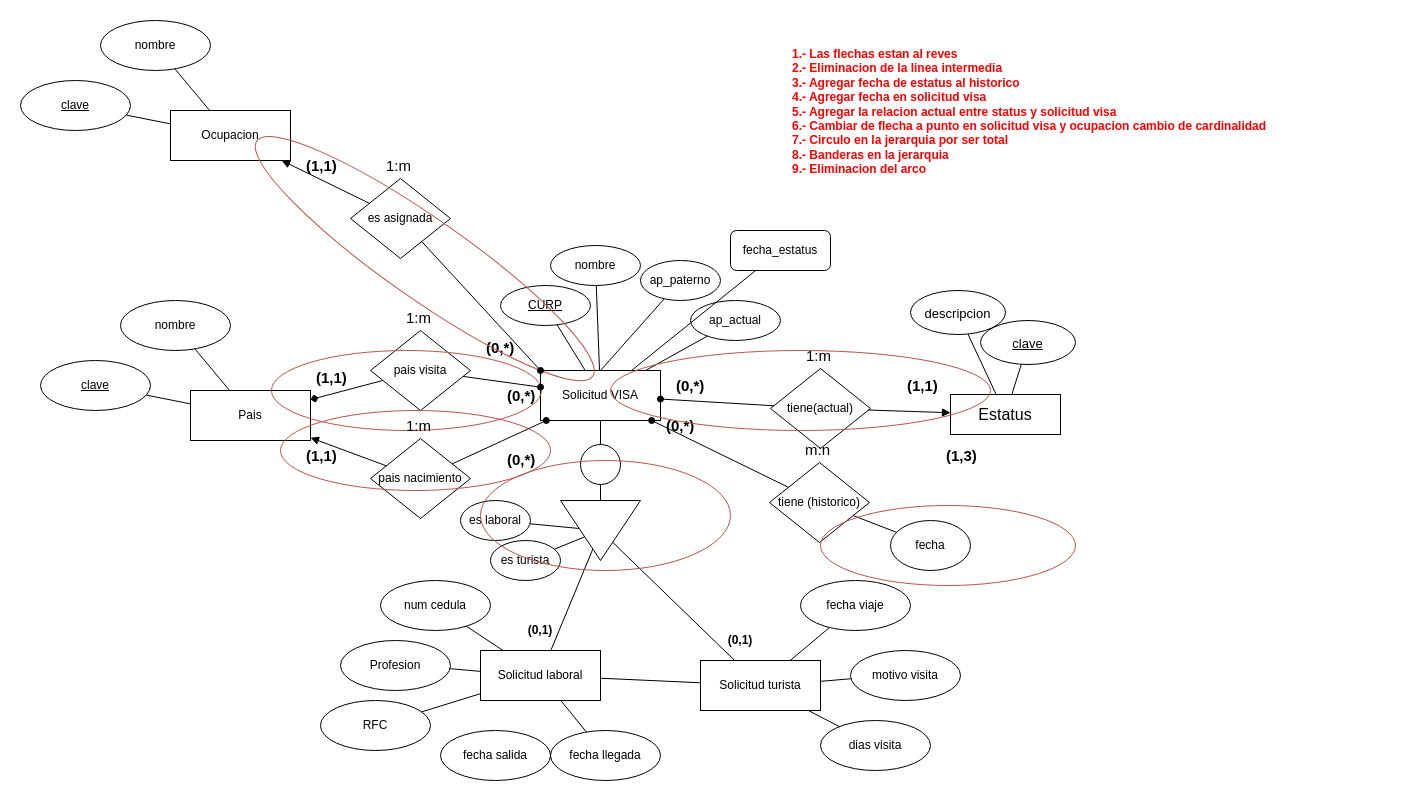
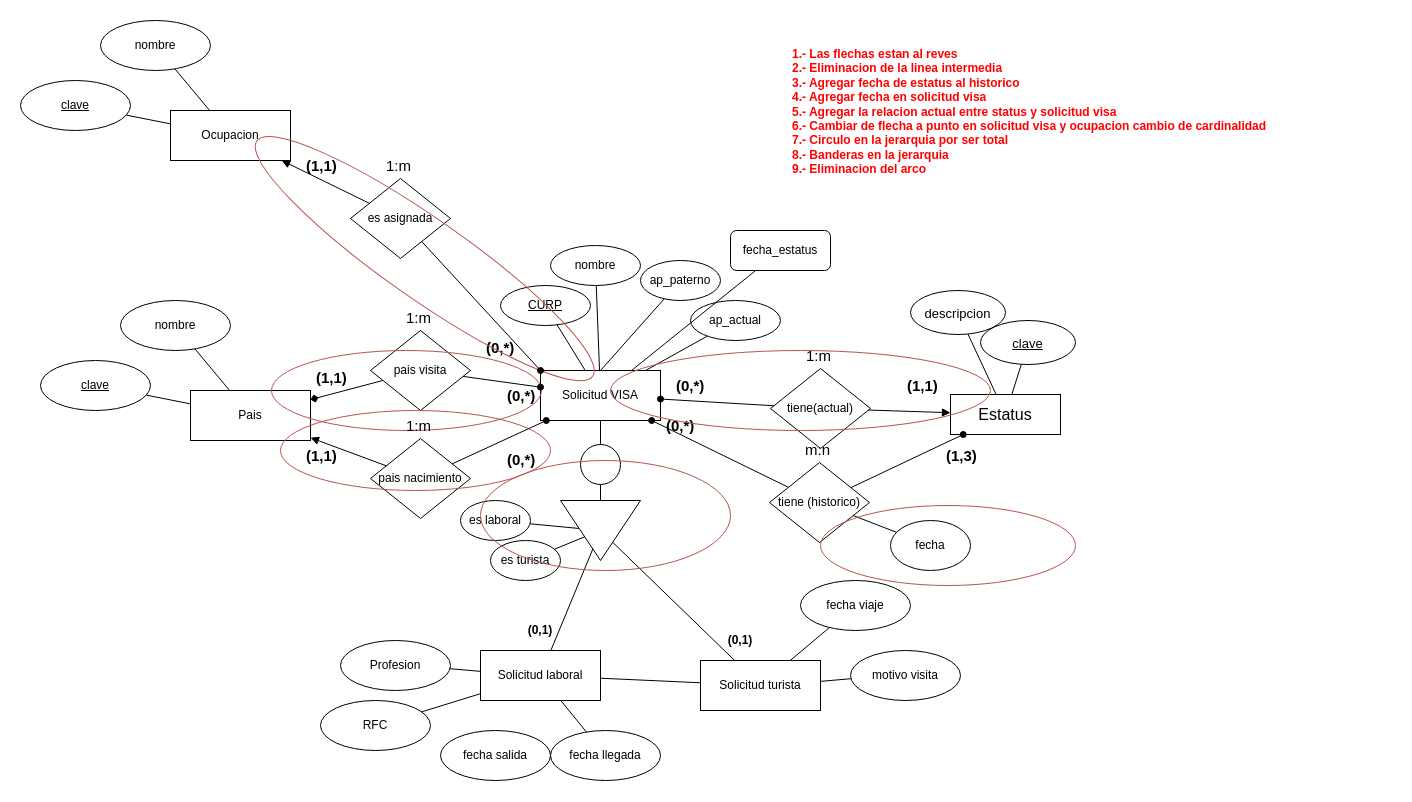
+ <mxCell id="80" style="edgeStyle=none;rounded=0;orthogonalLoop=1;jettySize=auto;html=1;startArrow=none;startFill=0;endArrow=oval;endFill=1;" parent="1" source="76" target="71" edge="1"><mxGeometry relative="1" as="geometry"><mxPoint x="950" y="508" as="targetPoint" /></mxGeometry></mxCell>
- <mxCell id="50" value="num cedula" style="ellipse;whiteSpace=wrap;html=1;align=center;" parent="49" vertex="1"><mxGeometry width="110" height="50" as="geometry" /></mxCell>
- <mxCell id="54" style="edgeStyle=none;rounded=0;orthogonalLoop=1;jettySize=auto;html=1;startArrow=none;startFill=0;endArrow=none;endFill=0;" parent="47" source="50" target="48" edge="1"><mxGeometry relative="1" as="geometry" /></mxCell>
- <mxCell id="41" style="edgeStyle=none;rounded=0;orthogonalLoop=1;jettySize=auto;html=1;startArrow=none;startFill=0;endArrow=none;endFill=0;" parent="34" source="38" target="35" edge="1"><mxGeometry relative="1" as="geometry" /></mxCell>
- <mxCell id="38" value="dias visita" style="ellipse;whiteSpace=wrap;html=1;align=center;" parent="37" vertex="1"><mxGeometry width="110" height="50" as="geometry" /></mxCell>
